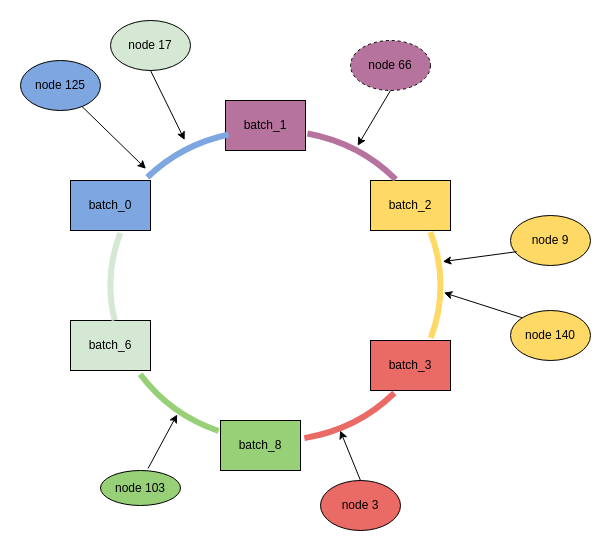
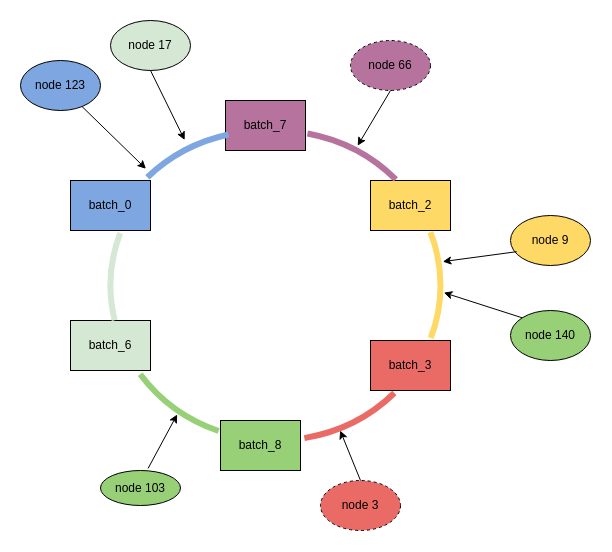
- <mxCell id="8" value="node 125" style="ellipse;whiteSpace=wrap;html=1;fillColor=#7EA6E0;" vertex="1" parent="1"><mxGeometry x="20" y="60" width="80" height="50" as="geometry" /></mxCell>
+ <mxCell id="8" value="node 123" style="ellipse;whiteSpace=wrap;html=1;fillColor=#7EA6E0;" vertex="1" parent="1"><mxGeometry x="20" y="60" width="80" height="50" as="geometry" /></mxCell>
- <mxCell id="3" value="batch_1" style="rounded=0;whiteSpace=wrap;html=1;fillColor=#B5739D;" vertex="1" parent="1"><mxGeometry x="225" y="100" width="80" height="50" as="geometry" /></mxCell>
+ <mxCell id="3" value="batch_7" style="rounded=0;whiteSpace=wrap;html=1;fillColor=#B5739D;" vertex="1" parent="1"><mxGeometry x="225" y="100" width="80" height="50" as="geometry" /></mxCell>
- <mxCell id="25" value="node 140" style="ellipse;whiteSpace=wrap;html=1;fillColor=#FFD966;" vertex="1" parent="1"><mxGeometry x="510" y="310" width="80" height="50" as="geometry" /></mxCell>
+ <mxCell id="25" value="node 140" style="ellipse;whiteSpace=wrap;html=1;fillColor=#97d077;" vertex="1" parent="1"><mxGeometry x="510" y="310" width="80" height="50" as="geometry" /></mxCell>
- <mxCell id="18" value="node 3" style="ellipse;whiteSpace=wrap;html=1;fillColor=#EA6B66;" vertex="1" parent="1"><mxGeometry x="320" y="480" width="80" height="50" as="geometry" /></mxCell>
+ <mxCell id="18" value="node 3" style="ellipse;whiteSpace=wrap;html=1;fillColor=#EA6B66;dashed=1;" vertex="1" parent="1"><mxGeometry x="320" y="480" width="80" height="50" as="geometry" /></mxCell>
